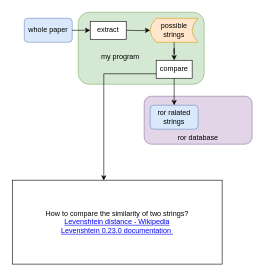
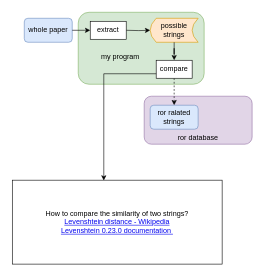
- <mxCell id="6" value="" style="edgeStyle=orthogonalEdgeStyle;rounded=0;orthogonalLoop=1;jettySize=auto;html=1;" edge="1" parent="1" source="11" target="9"><mxGeometry relative="1" as="geometry" /></mxCell>
+ <mxCell id="6" value="" style="edgeStyle=orthogonalEdgeStyle;rounded=0;orthogonalLoop=1;jettySize=auto;html=1;dashed=1;" edge="1" parent="1" source="11" target="9"><mxGeometry relative="1" as="geometry" /></mxCell>
